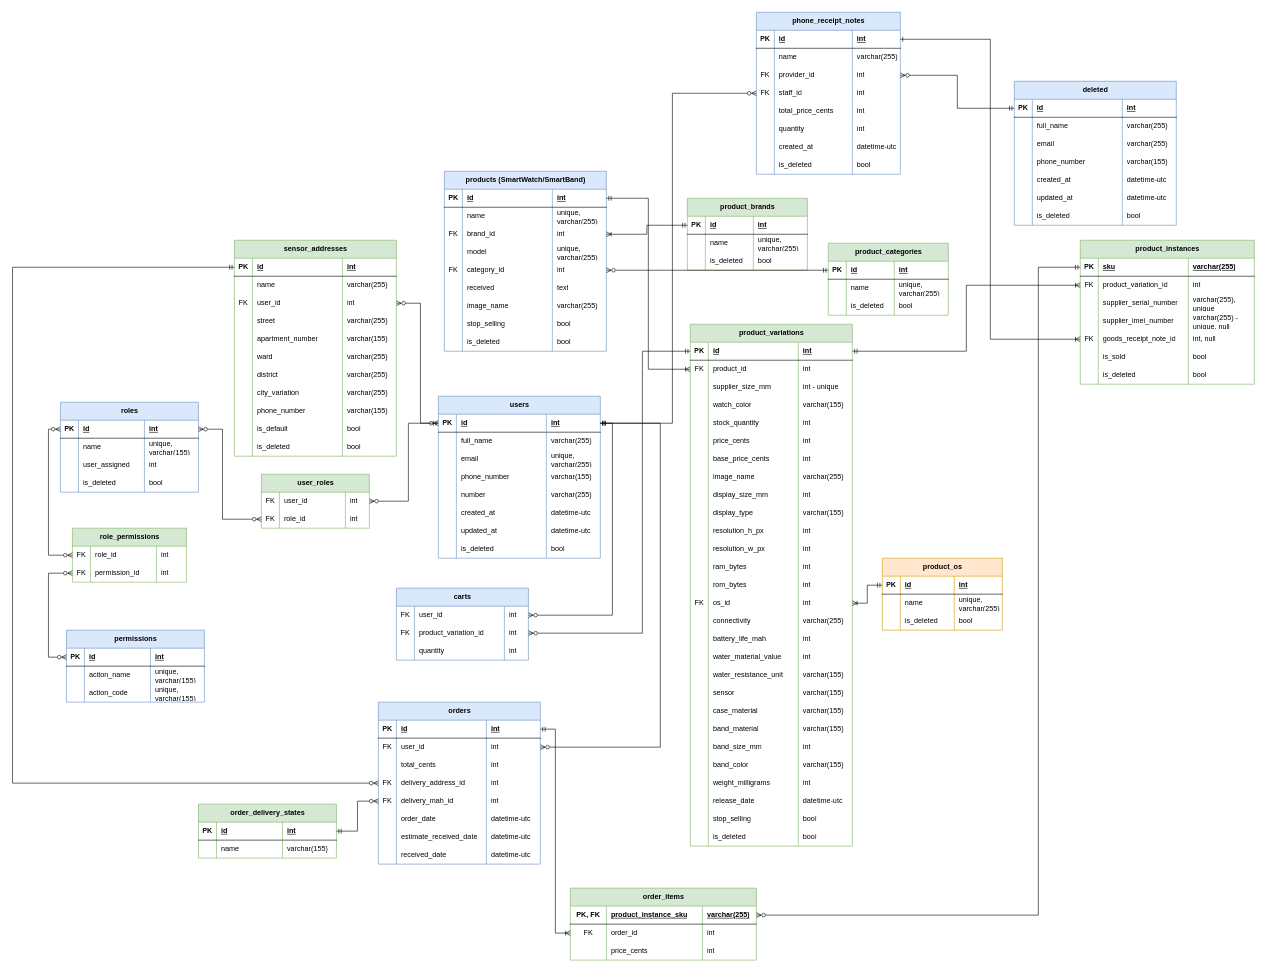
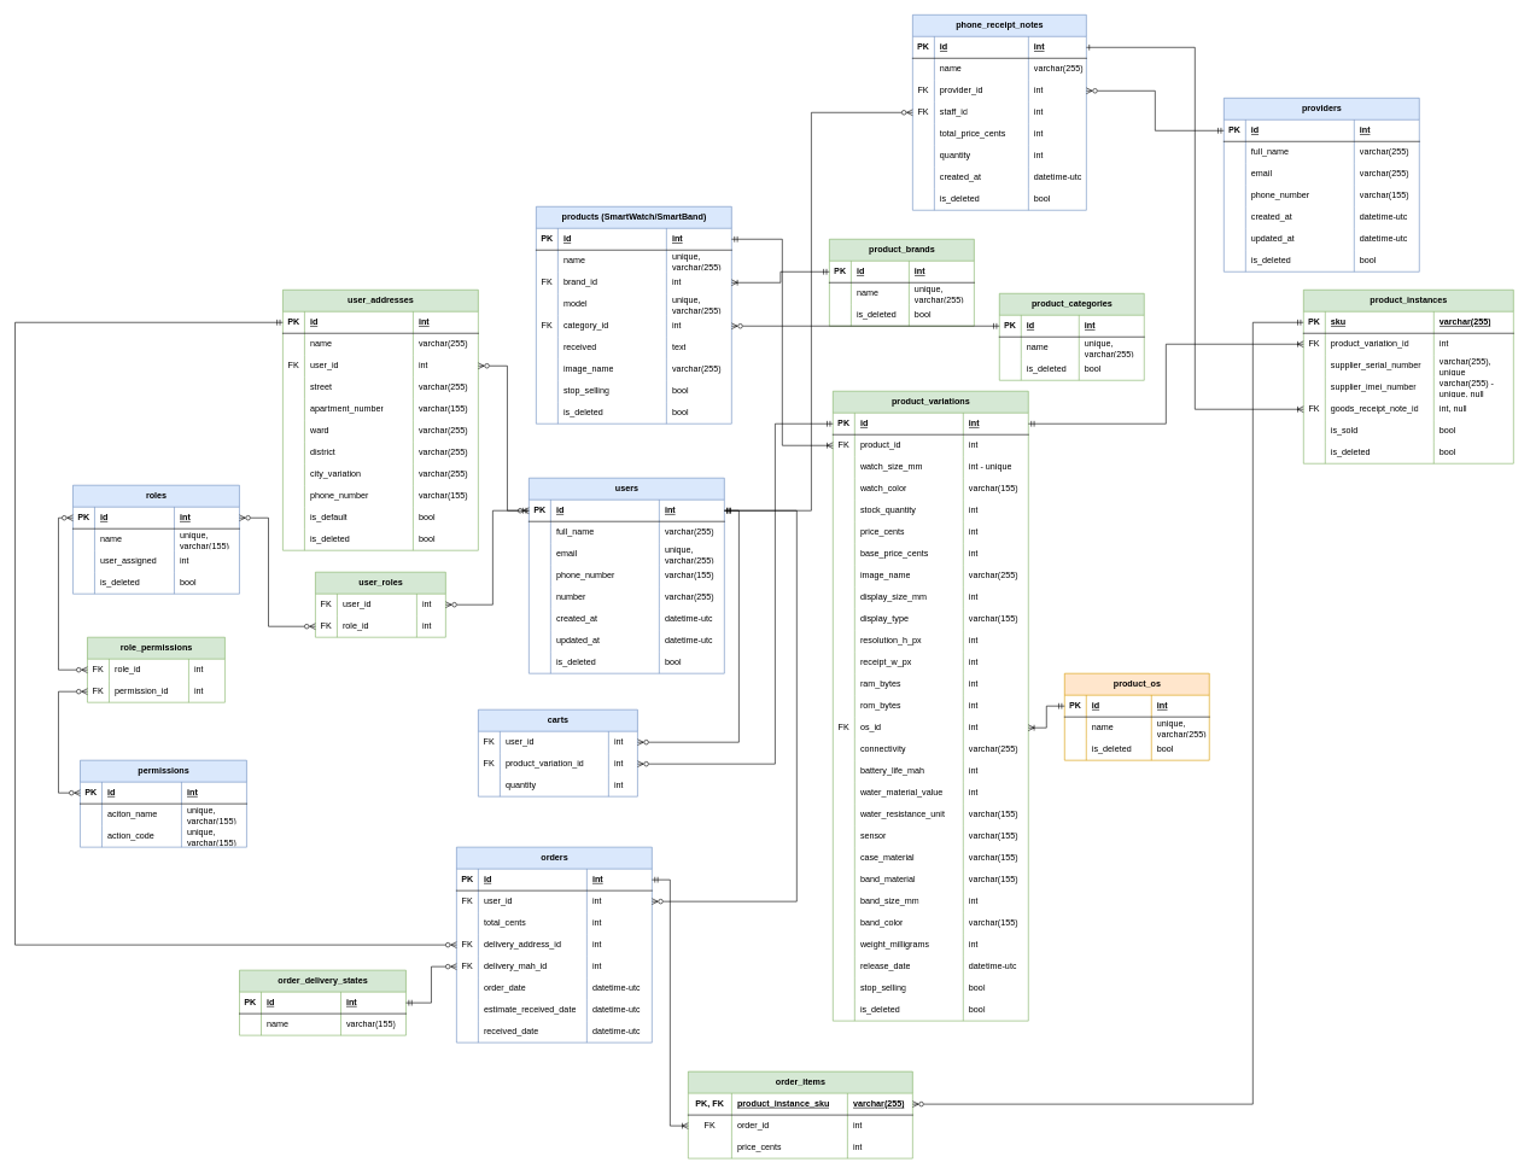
- <mxCell id="463" value="deleted" style="shape=table;startSize=30;container=1;collapsible=1;childLayout=tableLayout;fixedRows=1;rowLines=0;fontStyle=1;align=center;resizeLast=1;html=1;fillColor=#dae8fc;strokeColor=#6c8ebf;editable=0;movable=1;resizable=1;rotatable=1;deletable=1;locked=0;connectable=1;comic=0;cloneable=1;" vertex="1" parent="1"><mxGeometry x="1690" y="135" width="270" height="240" as="geometry" /></mxCell>
+ <mxCell id="463" value="providers" style="shape=table;startSize=30;container=1;collapsible=1;childLayout=tableLayout;fixedRows=1;rowLines=0;fontStyle=1;align=center;resizeLast=1;html=1;fillColor=#dae8fc;strokeColor=#6c8ebf;editable=0;movable=1;resizable=1;rotatable=1;deletable=1;locked=0;connectable=1;comic=0;cloneable=1;" vertex="1" parent="1"><mxGeometry x="1690" y="135" width="270" height="240" as="geometry" /></mxCell>
- <mxCell id="214" value="sensor_addresses" style="shape=table;startSize=30;container=1;collapsible=1;childLayout=tableLayout;fixedRows=1;rowLines=0;fontStyle=1;align=center;resizeLast=1;html=1;fillColor=#d5e8d4;strokeColor=#82b366;editable=0;movable=1;resizable=1;rotatable=1;deletable=1;locked=0;connectable=1;comic=0;cloneable=1;" vertex="1" parent="1"><mxGeometry x="389.89" y="400" width="270" height="360" as="geometry" /></mxCell>
+ <mxCell id="214" value="user_addresses" style="shape=table;startSize=30;container=1;collapsible=1;childLayout=tableLayout;fixedRows=1;rowLines=0;fontStyle=1;align=center;resizeLast=1;html=1;fillColor=#d5e8d4;strokeColor=#82b366;editable=0;movable=1;resizable=1;rotatable=1;deletable=1;locked=0;connectable=1;comic=0;cloneable=1;" vertex="1" parent="1"><mxGeometry x="389.89" y="400" width="270" height="360" as="geometry" /></mxCell>
- <mxCell id="63" value="supplier_size_mm" style="shape=partialRectangle;connectable=1;fillColor=none;top=0;left=0;bottom=0;right=0;align=left;spacingLeft=6;overflow=hidden;whiteSpace=wrap;html=1;editable=0;movable=1;resizable=1;rotatable=1;deletable=1;locked=0;comic=0;cloneable=1;" vertex="1" parent="61"><mxGeometry x="30" width="150" height="30" as="geometry"><mxRectangle width="150" height="30" as="alternateBounds" /></mxGeometry></mxCell>
+ <mxCell id="63" value="watch_size_mm" style="shape=partialRectangle;connectable=1;fillColor=none;top=0;left=0;bottom=0;right=0;align=left;spacingLeft=6;overflow=hidden;whiteSpace=wrap;html=1;editable=0;movable=1;resizable=1;rotatable=1;deletable=1;locked=0;comic=0;cloneable=1;" vertex="1" parent="61"><mxGeometry x="30" width="150" height="30" as="geometry"><mxRectangle width="150" height="30" as="alternateBounds" /></mxGeometry></mxCell>
- <mxCell id="99" value="resolution_w_px" style="shape=partialRectangle;connectable=1;fillColor=none;top=0;left=0;bottom=0;right=0;align=left;spacingLeft=6;overflow=hidden;whiteSpace=wrap;html=1;editable=0;movable=1;resizable=1;rotatable=1;deletable=1;locked=0;comic=0;cloneable=1;" vertex="1" parent="97"><mxGeometry x="30" width="150" height="30" as="geometry"><mxRectangle width="150" height="30" as="alternateBounds" /></mxGeometry></mxCell>
+ <mxCell id="99" value="receipt_w_px" style="shape=partialRectangle;connectable=1;fillColor=none;top=0;left=0;bottom=0;right=0;align=left;spacingLeft=6;overflow=hidden;whiteSpace=wrap;html=1;editable=0;movable=1;resizable=1;rotatable=1;deletable=1;locked=0;comic=0;cloneable=1;" vertex="1" parent="97"><mxGeometry x="30" width="150" height="30" as="geometry"><mxRectangle width="150" height="30" as="alternateBounds" /></mxGeometry></mxCell>
